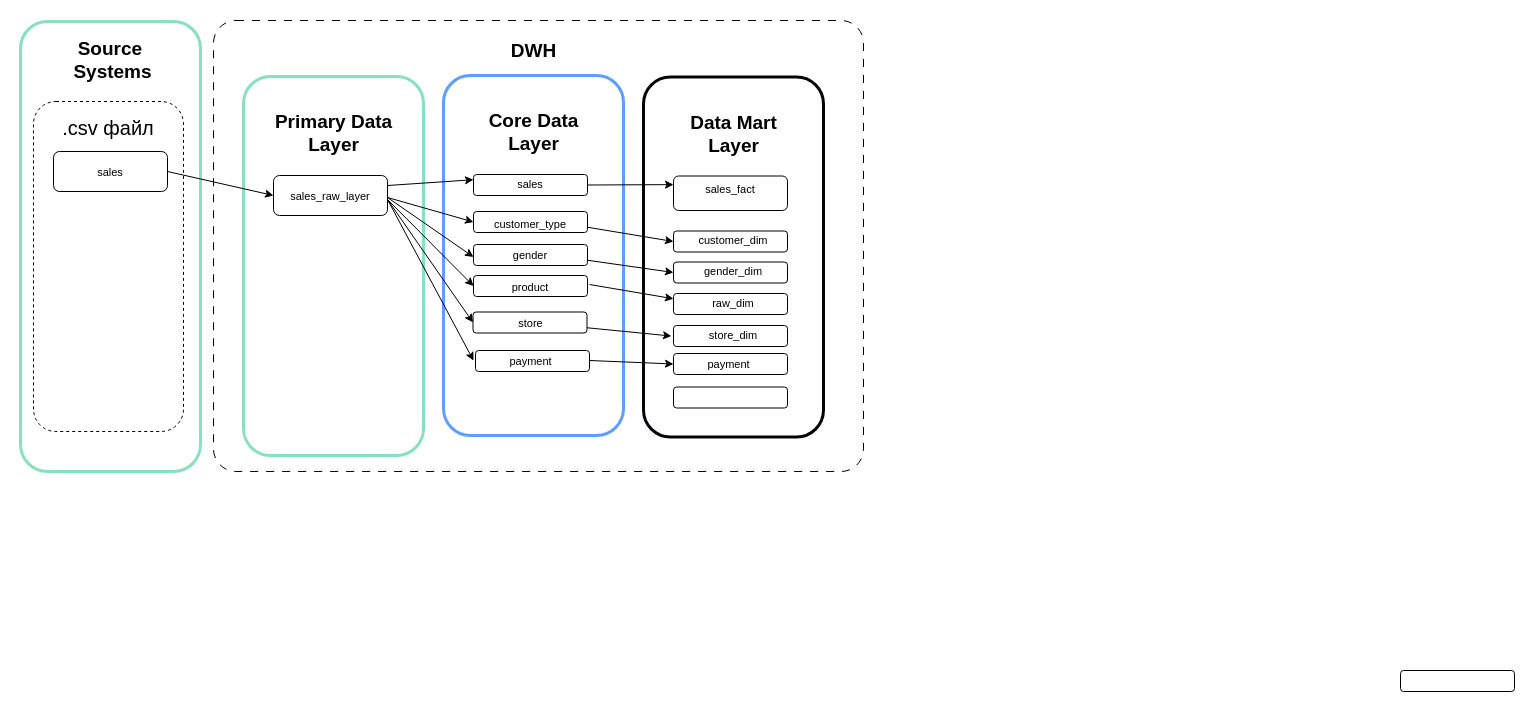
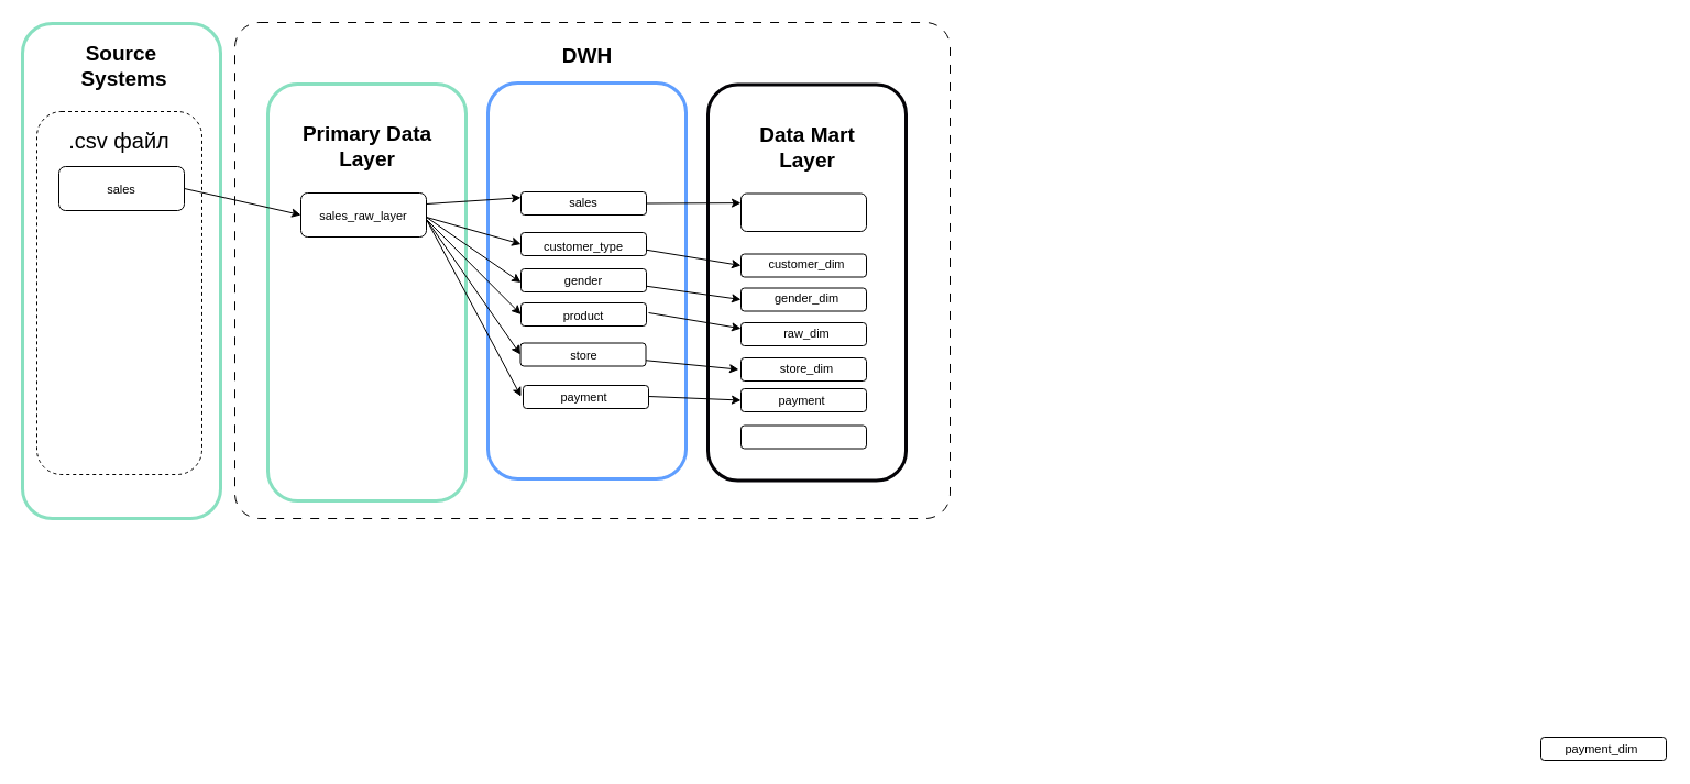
- <mxCell id="19" value="Core&amp;nbsp;&lt;span style=&quot;background-color: initial;&quot;&gt;Data&lt;/span&gt;&lt;div style=&quot;font-size: 19px;&quot;&gt;Layer&lt;/div&gt;" style="text;strokeColor=none;fillColor=none;html=1;fontSize=19;fontStyle=1;verticalAlign=middle;align=center;" parent="1" vertex="1"><mxGeometry x="458" y="112" width="150" height="40" as="geometry" /></mxCell>
- <mxCell id="34" value="&lt;font style=&quot;font-size: 11px;&quot;&gt;sales_fact&lt;/font&gt;" style="text;strokeColor=none;align=center;fillColor=none;html=1;verticalAlign=middle;whiteSpace=wrap;rounded=0;fontSize=11;" parent="1" vertex="1"><mxGeometry x="680" y="178.5" width="100" height="21.5" as="geometry" /></mxCell>
+ <mxCell id="49" value="&lt;font style=&quot;font-size: 11px;&quot;&gt;payment_dim&lt;/font&gt;" style="text;strokeColor=none;align=center;fillColor=none;html=1;verticalAlign=middle;whiteSpace=wrap;rounded=0;fontSize=11;" vertex="1" parent="1"><mxGeometry x="1406.5" y="673" width="97" height="16" as="geometry" /></mxCell>
